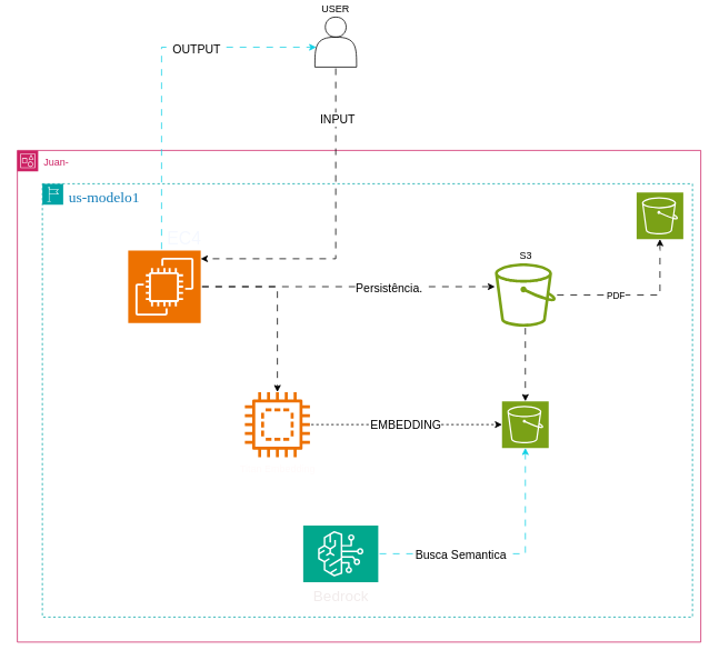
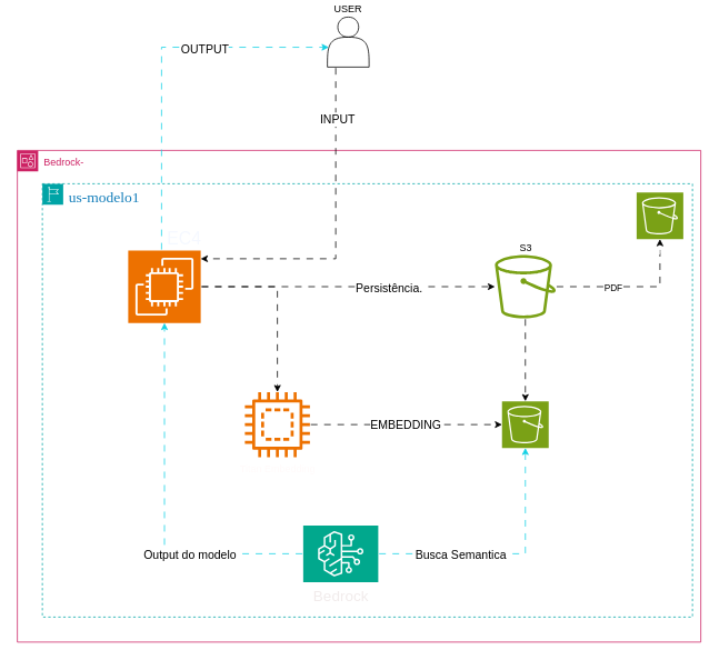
- <mxCell id="2" value="USER" style="shape=actor;whiteSpace=wrap;html=1;verticalAlign=bottom;labelPosition=center;verticalLabelPosition=top;align=center;" parent="1" vertex="1"><mxGeometry x="377" width="50" height="60" as="geometry" y="20" /></mxCell>
+ <mxCell id="2" value="USER" style="shape=actor;whiteSpace=wrap;html=1;verticalAlign=bottom;labelPosition=center;verticalLabelPosition=top;align=center;" parent="1" vertex="1"><mxGeometry x="392" y="20" width="50" height="60" as="geometry" /></mxCell>
- <mxCell id="3" value="Juan-" style="points=[[0,0],[0.25,0],[0.5,0],[0.75,0],[1,0],[1,0.25],[1,0.5],[1,0.75],[1,1],[0.75,1],[0.5,1],[0.25,1],[0,1],[0,0.75],[0,0.5],[0,0.25]];outlineConnect=0;gradientColor=none;html=1;whiteSpace=wrap;fontSize=12;fontStyle=0;container=1;pointerEvents=0;collapsible=0;recursiveResize=0;shape=mxgraph.aws4.group;grIcon=mxgraph.aws4.group_account;strokeColor=#CD2264;fillColor=none;verticalAlign=top;align=left;spacingLeft=30;fontColor=#CD2264;dashed=0;shadow=0;" parent="1" vertex="1"><mxGeometry x="20" y="180" width="820" height="590" as="geometry" /></mxCell>
+ <mxCell id="3" value="Bedrock-" style="points=[[0,0],[0.25,0],[0.5,0],[0.75,0],[1,0],[1,0.25],[1,0.5],[1,0.75],[1,1],[0.75,1],[0.5,1],[0.25,1],[0,1],[0,0.75],[0,0.5],[0,0.25]];outlineConnect=0;gradientColor=none;html=1;whiteSpace=wrap;fontSize=12;fontStyle=0;container=1;pointerEvents=0;collapsible=0;recursiveResize=0;shape=mxgraph.aws4.group;grIcon=mxgraph.aws4.group_account;strokeColor=#CD2264;fillColor=none;verticalAlign=top;align=left;spacingLeft=30;fontColor=#CD2264;dashed=0;shadow=0;" parent="1" vertex="1"><mxGeometry x="20" y="180" width="820" height="590" as="geometry" /></mxCell>
- <mxCell id="8" value="S3" style="outlineConnect=0;gradientColor=none;fillColor=#7AA116;strokeColor=none;dashed=0;verticalLabelPosition=top;verticalAlign=bottom;align=center;html=1;aspect=fixed;pointerEvents=1;shape=mxgraph.aws4.bucket;labelPosition=center;" parent="4" vertex="1"><mxGeometry x="543" y="95.54" width="73" height="75.92" as="geometry" /></mxCell>
+ <mxCell id="8" value="S3" style="outlineConnect=0;gradientColor=none;fillColor=#7AA116;strokeColor=none;dashed=0;verticalLabelPosition=top;verticalAlign=bottom;align=center;html=1;aspect=fixed;pointerEvents=1;shape=mxgraph.aws4.bucket;labelPosition=center;" parent="4" vertex="1"><mxGeometry x="543" y="85.54" width="73" height="75.92" as="geometry" /></mxCell>
- <mxCell id="14" value="&lt;font style=&quot;font-size: 14px;&quot;&gt;EMBEDDING&lt;/font&gt;" style="edgeStyle=orthogonalEdgeStyle;rounded=0;orthogonalLoop=1;jettySize=auto;html=1;flowAnimation=1;dashed=1;" edge="1" parent="4" source="15" target="17"><mxGeometry relative="1" as="geometry" /></mxCell>
+ <mxCell id="14" value="&lt;font style=&quot;font-size: 14px;&quot;&gt;EMBEDDING&lt;/font&gt;" style="edgeStyle=orthogonalEdgeStyle;rounded=0;orthogonalLoop=1;jettySize=auto;html=1;flowAnimation=1;" edge="1" parent="4" source="15" target="17"><mxGeometry relative="1" as="geometry" /></mxCell>
+ <mxCell id="11" style="edgeStyle=orthogonalEdgeStyle;rounded=0;orthogonalLoop=1;jettySize=auto;html=1;flowAnimation=1;fillColor=#236CDD;strokeColor=#11D0E4;" edge="1" parent="4" source="13" target="21"><mxGeometry relative="1" as="geometry" /></mxCell>
+ <mxCell id="12" value="&lt;font style=&quot;font-size: 14px;&quot;&gt;Output do modelo&lt;/font&gt;" style="edgeLabel;html=1;align=center;verticalAlign=middle;resizable=0;points=[];" vertex="1" connectable="0" parent="11"><mxGeometry x="-0.384" relative="1" as="geometry"><mxPoint as="offset" /></mxGeometry></mxCell>
